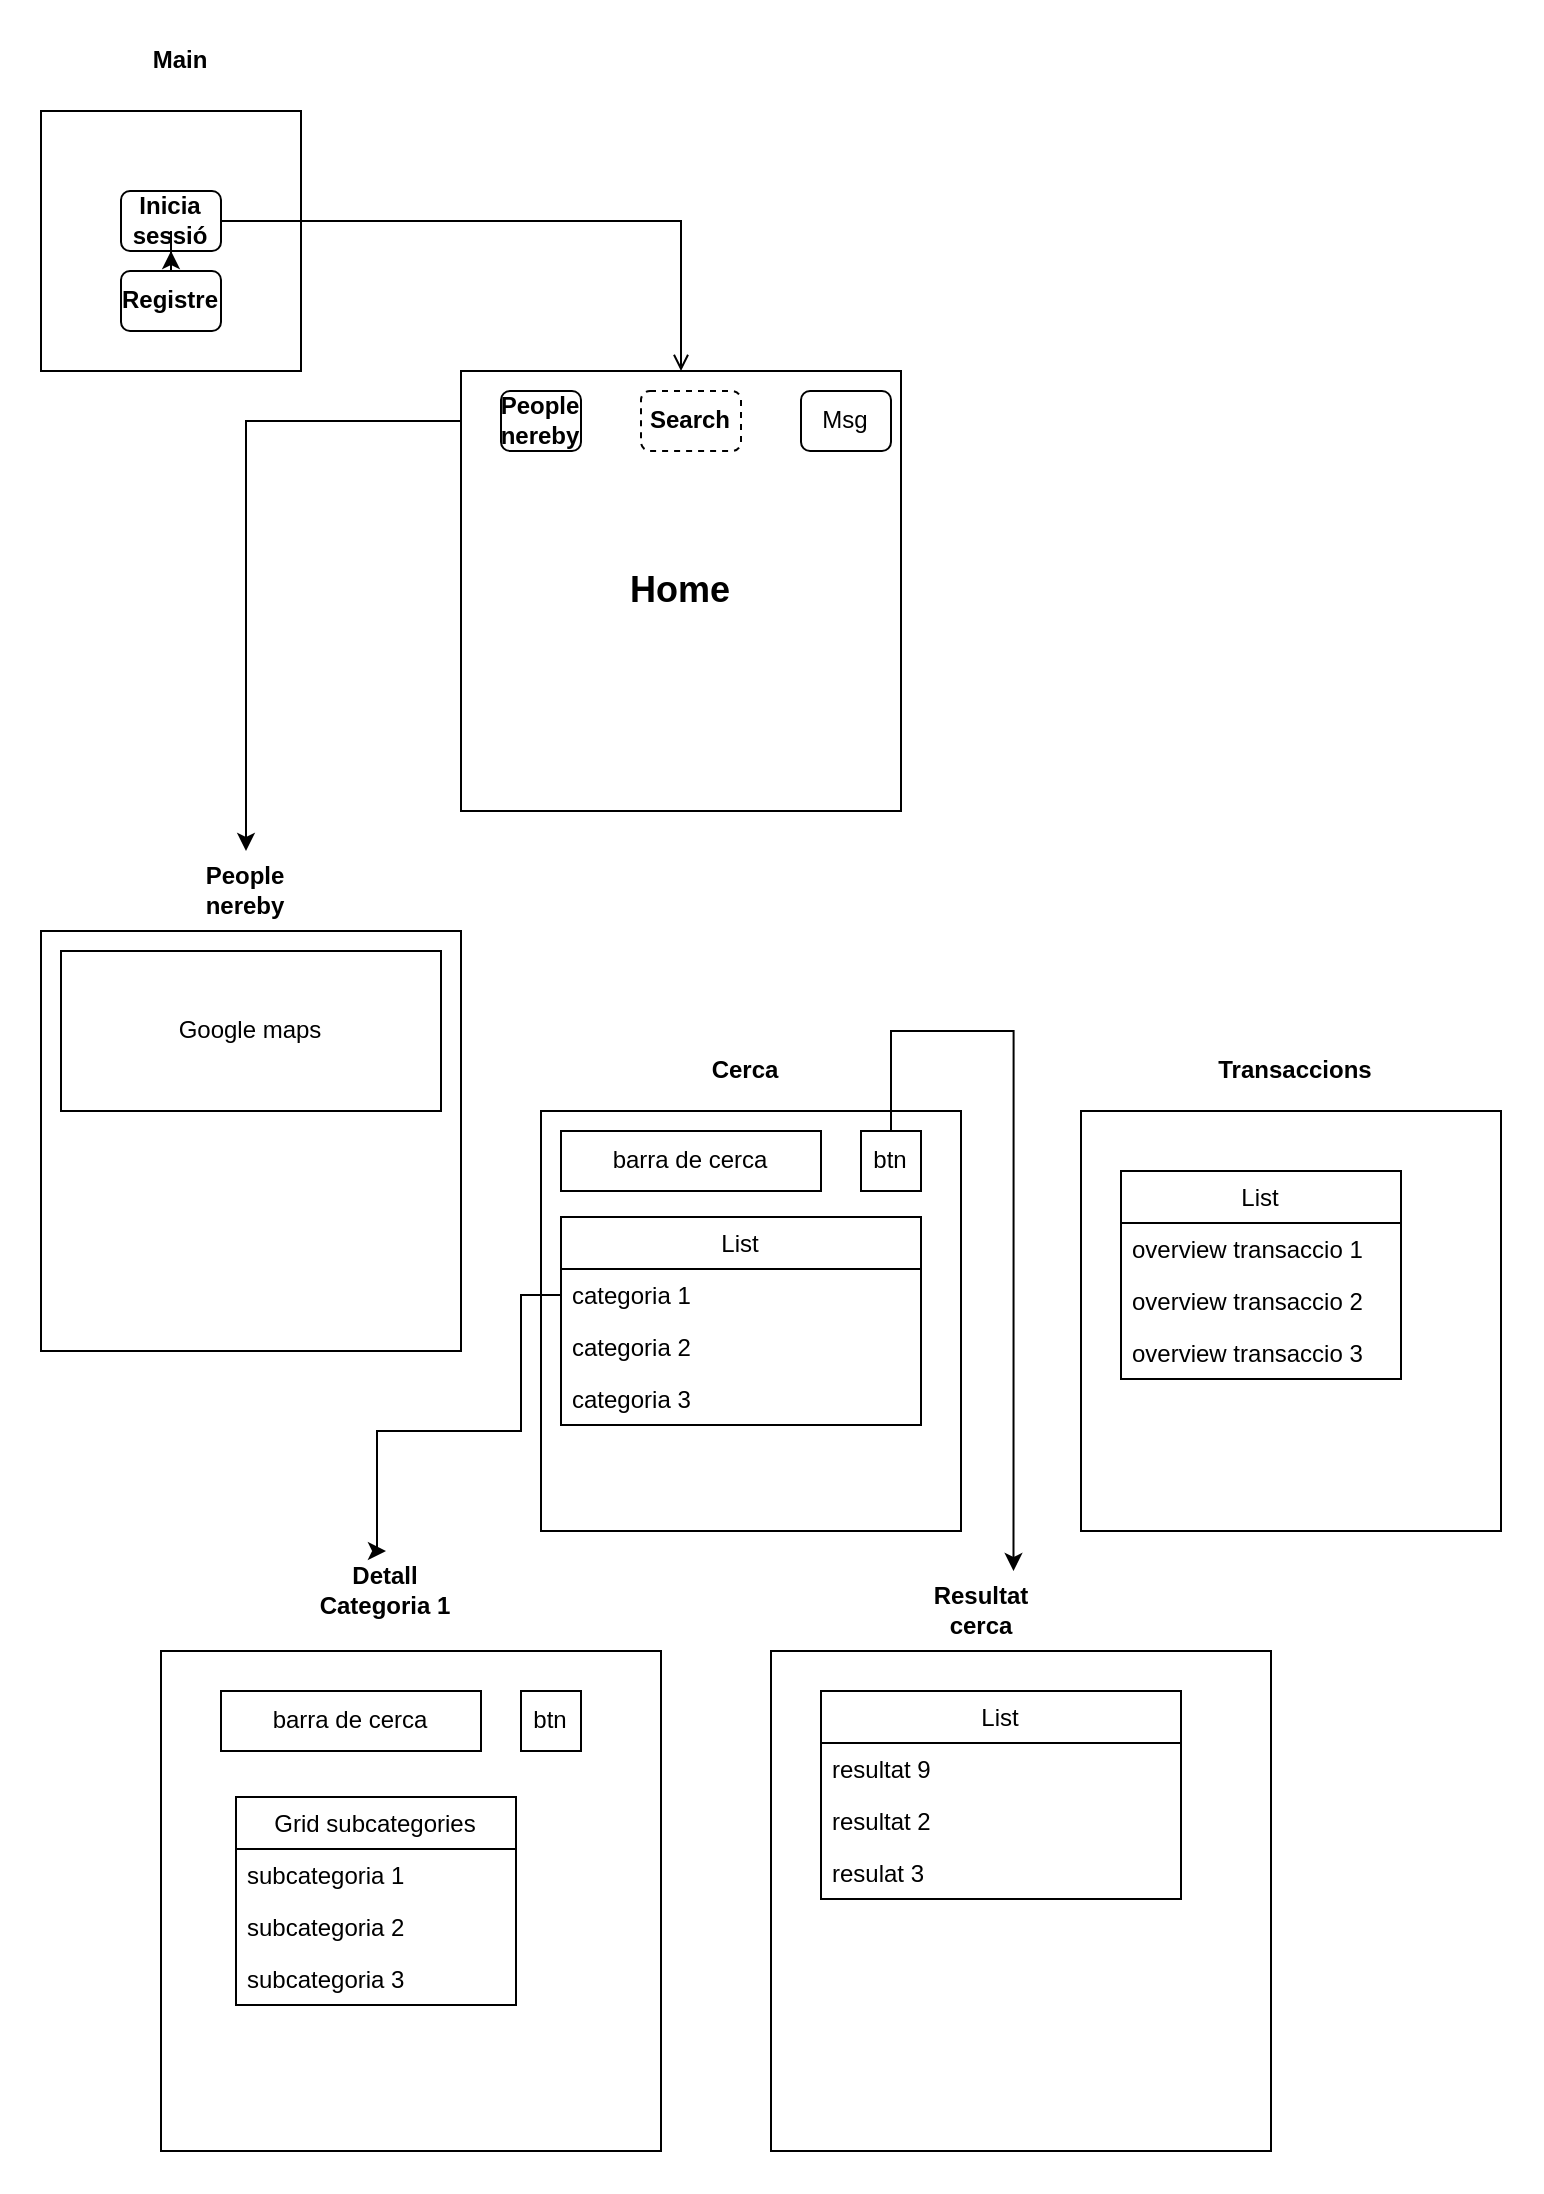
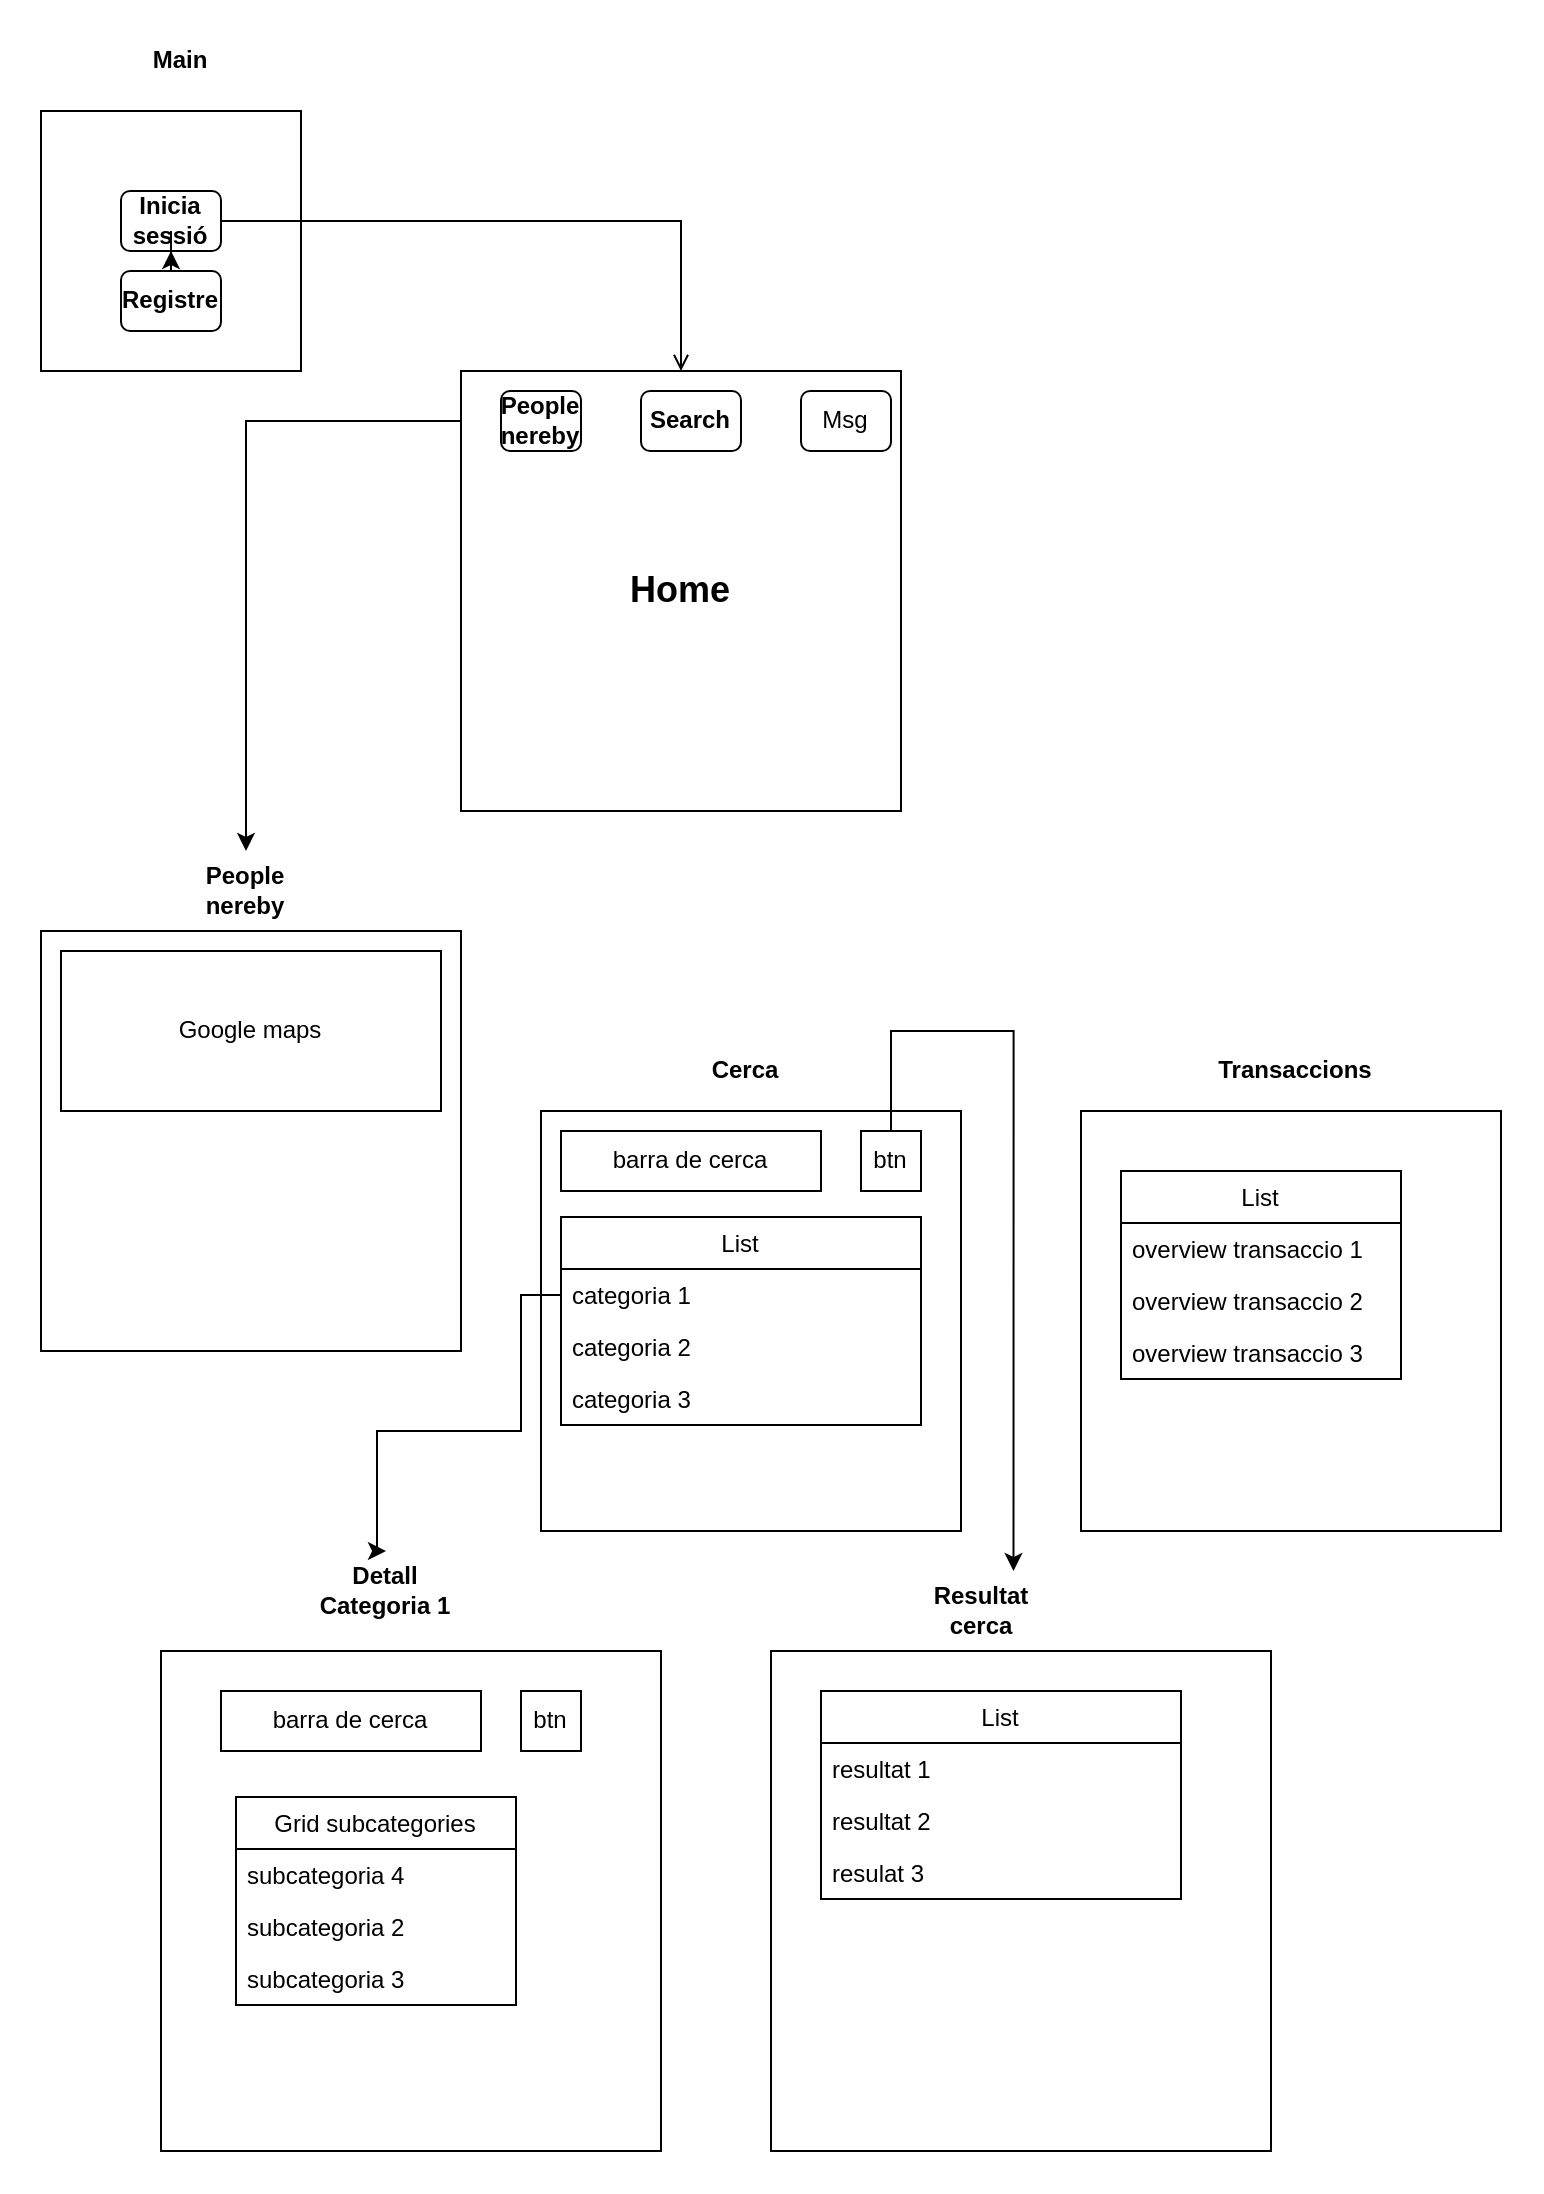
- <mxCell id="6" value="&lt;b&gt;Search&lt;/b&gt;" style="rounded=1;whiteSpace=wrap;html=1;dashed=1;" vertex="1" parent="1"><mxGeometry x="320" y="195" width="50" height="30" as="geometry" /></mxCell>
+ <mxCell id="6" value="&lt;b&gt;Search&lt;/b&gt;" style="rounded=1;whiteSpace=wrap;html=1;" vertex="1" parent="1"><mxGeometry x="320" y="195" width="50" height="30" as="geometry" /></mxCell>
- <mxCell id="32" value="resultat 9" style="text;strokeColor=none;fillColor=none;align=left;verticalAlign=top;spacingLeft=4;spacingRight=4;overflow=hidden;rotatable=0;points=[[0,0.5],[1,0.5]];portConstraint=eastwest;" vertex="1" parent="31"><mxGeometry y="26" width="180" height="26" as="geometry" /></mxCell>
+ <mxCell id="32" value="resultat 1" style="text;strokeColor=none;fillColor=none;align=left;verticalAlign=top;spacingLeft=4;spacingRight=4;overflow=hidden;rotatable=0;points=[[0,0.5],[1,0.5]];portConstraint=eastwest;" vertex="1" parent="31"><mxGeometry y="26" width="180" height="26" as="geometry" /></mxCell>
- <mxCell id="41" value="subcategoria 1" style="text;strokeColor=none;fillColor=none;align=left;verticalAlign=top;spacingLeft=4;spacingRight=4;overflow=hidden;rotatable=0;points=[[0,0.5],[1,0.5]];portConstraint=eastwest;" vertex="1" parent="40"><mxGeometry y="26" width="140" height="26" as="geometry" /></mxCell>
+ <mxCell id="41" value="subcategoria 4" style="text;strokeColor=none;fillColor=none;align=left;verticalAlign=top;spacingLeft=4;spacingRight=4;overflow=hidden;rotatable=0;points=[[0,0.5],[1,0.5]];portConstraint=eastwest;" vertex="1" parent="40"><mxGeometry y="26" width="140" height="26" as="geometry" /></mxCell>
